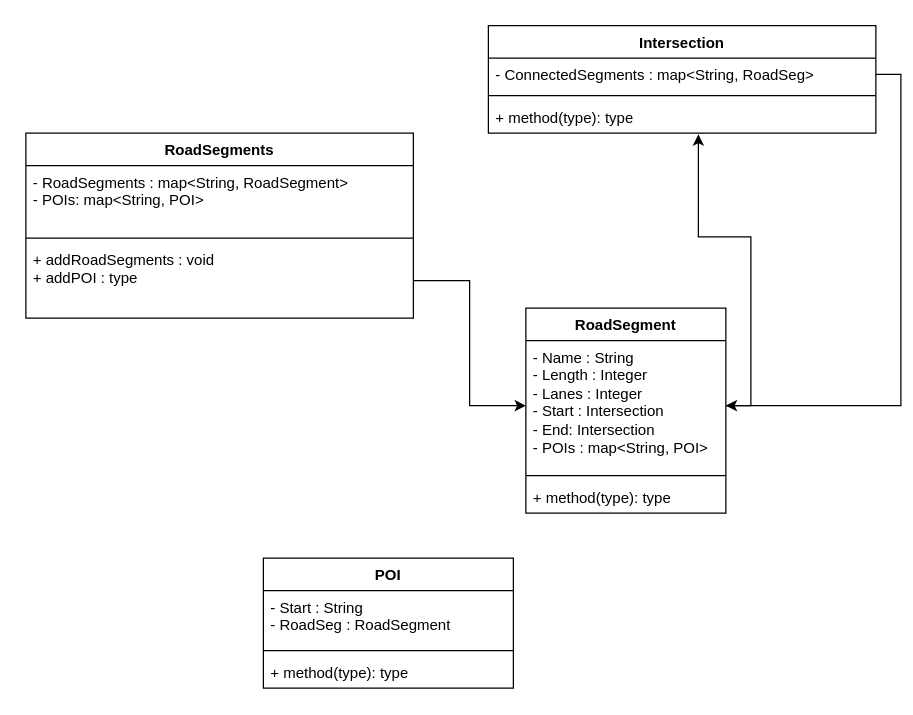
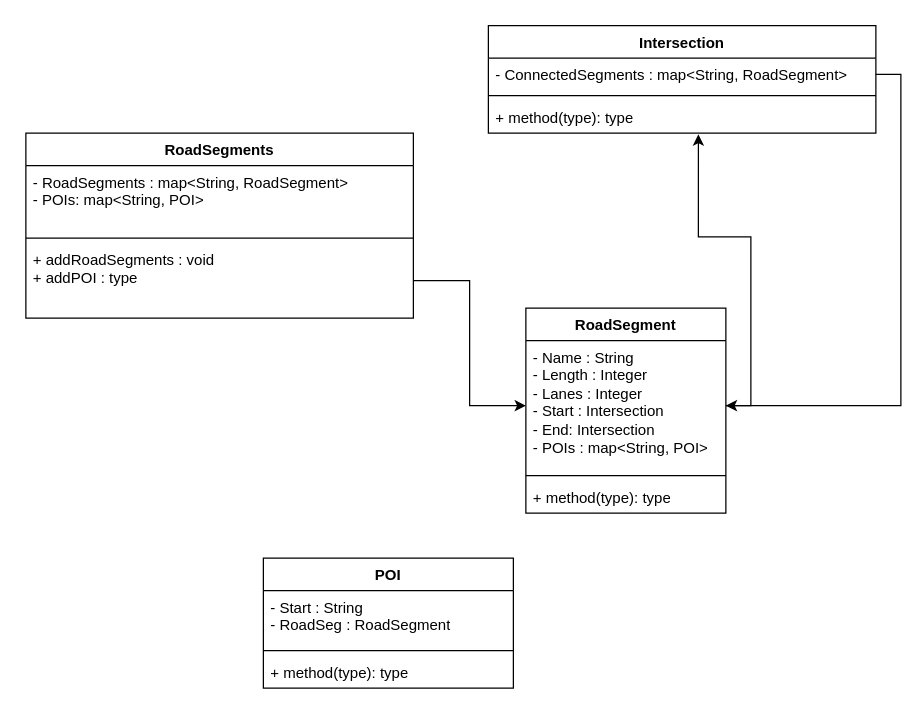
- <mxCell id="7" value="- ConnectedSegments : map&amp;lt;String, RoadSeg&amp;gt;" style="text;strokeColor=none;fillColor=none;align=left;verticalAlign=top;spacingLeft=4;spacingRight=4;overflow=hidden;rotatable=0;points=[[0,0.5],[1,0.5]];portConstraint=eastwest;whiteSpace=wrap;html=1;" vertex="1" parent="6"><mxGeometry y="26" width="310" height="26" as="geometry" /></mxCell>
+ <mxCell id="7" value="- ConnectedSegments : map&amp;lt;String, RoadSegment&amp;gt;" style="text;strokeColor=none;fillColor=none;align=left;verticalAlign=top;spacingLeft=4;spacingRight=4;overflow=hidden;rotatable=0;points=[[0,0.5],[1,0.5]];portConstraint=eastwest;whiteSpace=wrap;html=1;" vertex="1" parent="6"><mxGeometry y="26" width="310" height="26" as="geometry" /></mxCell>
